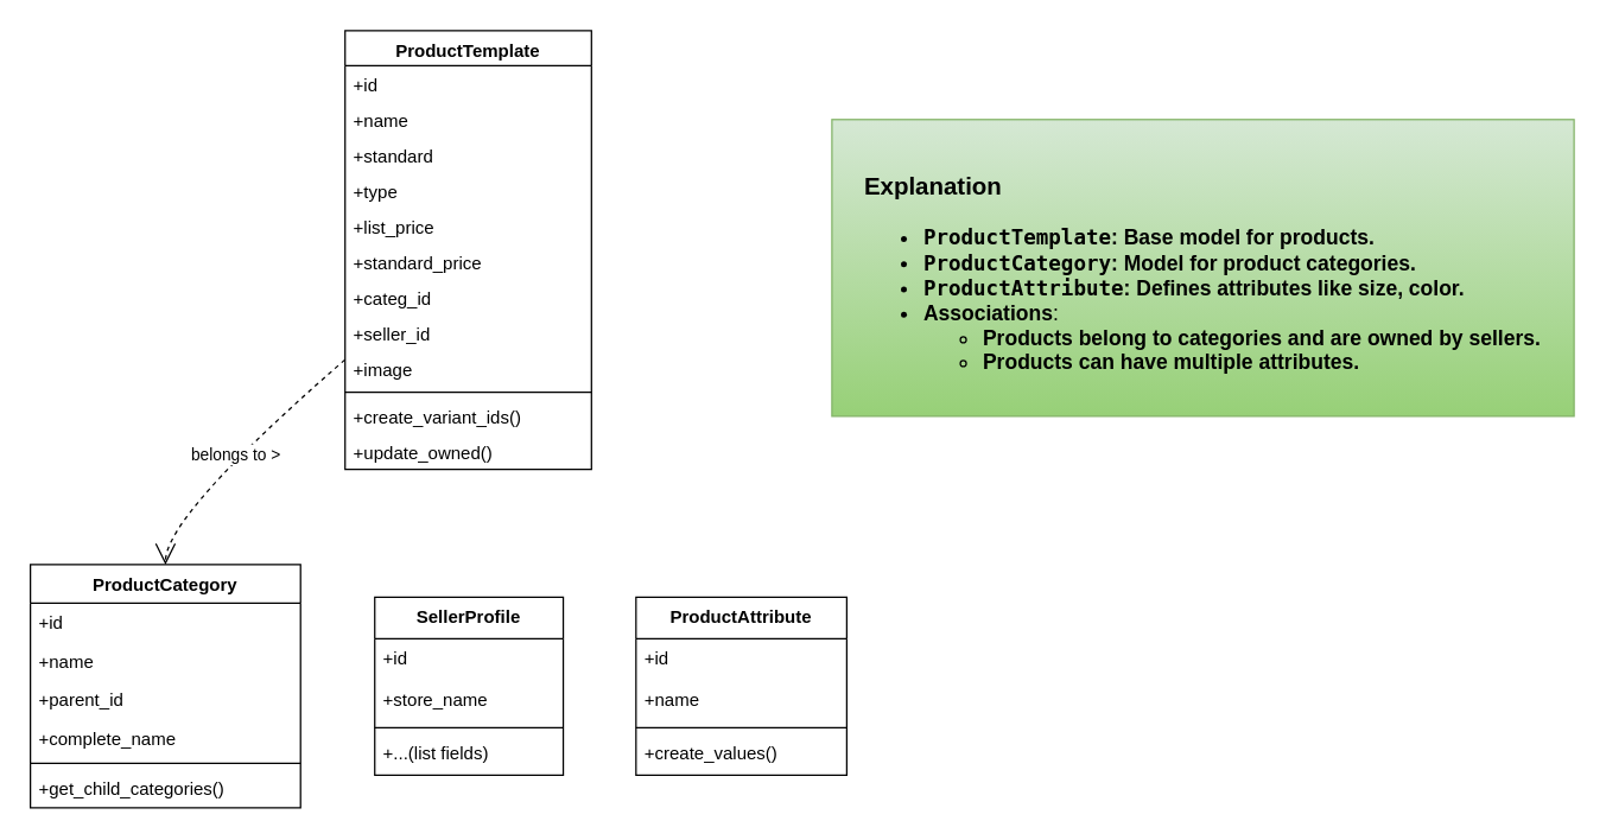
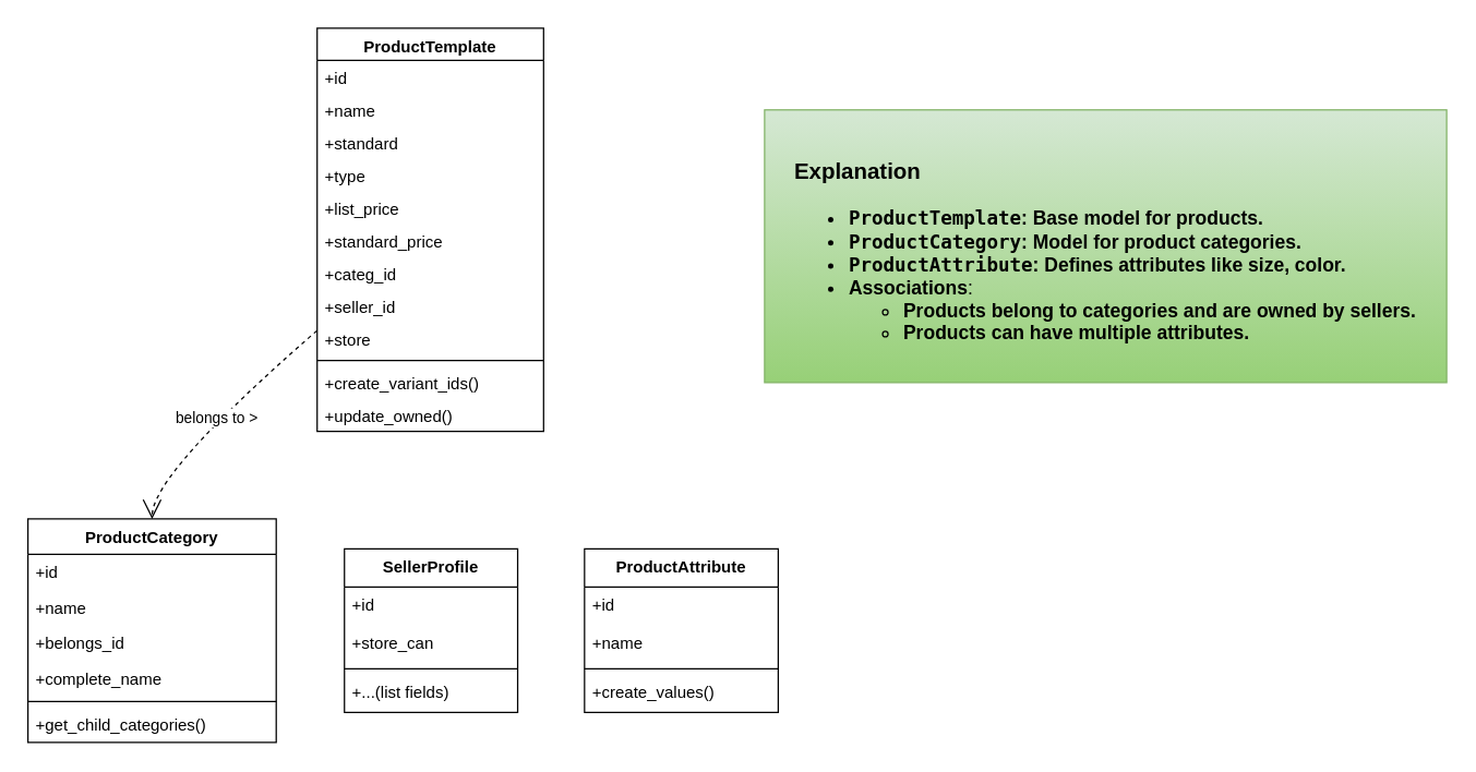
- <mxCell id="11" value="+image" style="text;strokeColor=none;fillColor=none;align=left;verticalAlign=top;spacingLeft=4;spacingRight=4;overflow=hidden;rotatable=0;points=[[0,0.5],[1,0.5]];portConstraint=eastwest;" vertex="1" parent="2"><mxGeometry y="215.75" width="166" height="24" as="geometry" /></mxCell>
+ <mxCell id="11" value="+store" style="text;strokeColor=none;fillColor=none;align=left;verticalAlign=top;spacingLeft=4;spacingRight=4;overflow=hidden;rotatable=0;points=[[0,0.5],[1,0.5]];portConstraint=eastwest;" vertex="1" parent="2"><mxGeometry y="215.75" width="166" height="24" as="geometry" /></mxCell>
- <mxCell id="18" value="+parent_id" style="text;strokeColor=none;fillColor=none;align=left;verticalAlign=top;spacingLeft=4;spacingRight=4;overflow=hidden;rotatable=0;points=[[0,0.5],[1,0.5]];portConstraint=eastwest;" vertex="1" parent="15"><mxGeometry y="78" width="182" height="26" as="geometry" /></mxCell>
+ <mxCell id="18" value="+belongs_id" style="text;strokeColor=none;fillColor=none;align=left;verticalAlign=top;spacingLeft=4;spacingRight=4;overflow=hidden;rotatable=0;points=[[0,0.5],[1,0.5]];portConstraint=eastwest;" vertex="1" parent="15"><mxGeometry y="78" width="182" height="26" as="geometry" /></mxCell>
- <mxCell id="29" value="+store_name" style="text;strokeColor=none;fillColor=none;align=left;verticalAlign=top;spacingLeft=4;spacingRight=4;overflow=hidden;rotatable=0;points=[[0,0.5],[1,0.5]];portConstraint=eastwest;" vertex="1" parent="27"><mxGeometry y="56" width="127" height="28" as="geometry" /></mxCell>
+ <mxCell id="29" value="+store_can" style="text;strokeColor=none;fillColor=none;align=left;verticalAlign=top;spacingLeft=4;spacingRight=4;overflow=hidden;rotatable=0;points=[[0,0.5],[1,0.5]];portConstraint=eastwest;" vertex="1" parent="27"><mxGeometry y="56" width="127" height="28" as="geometry" /></mxCell>
